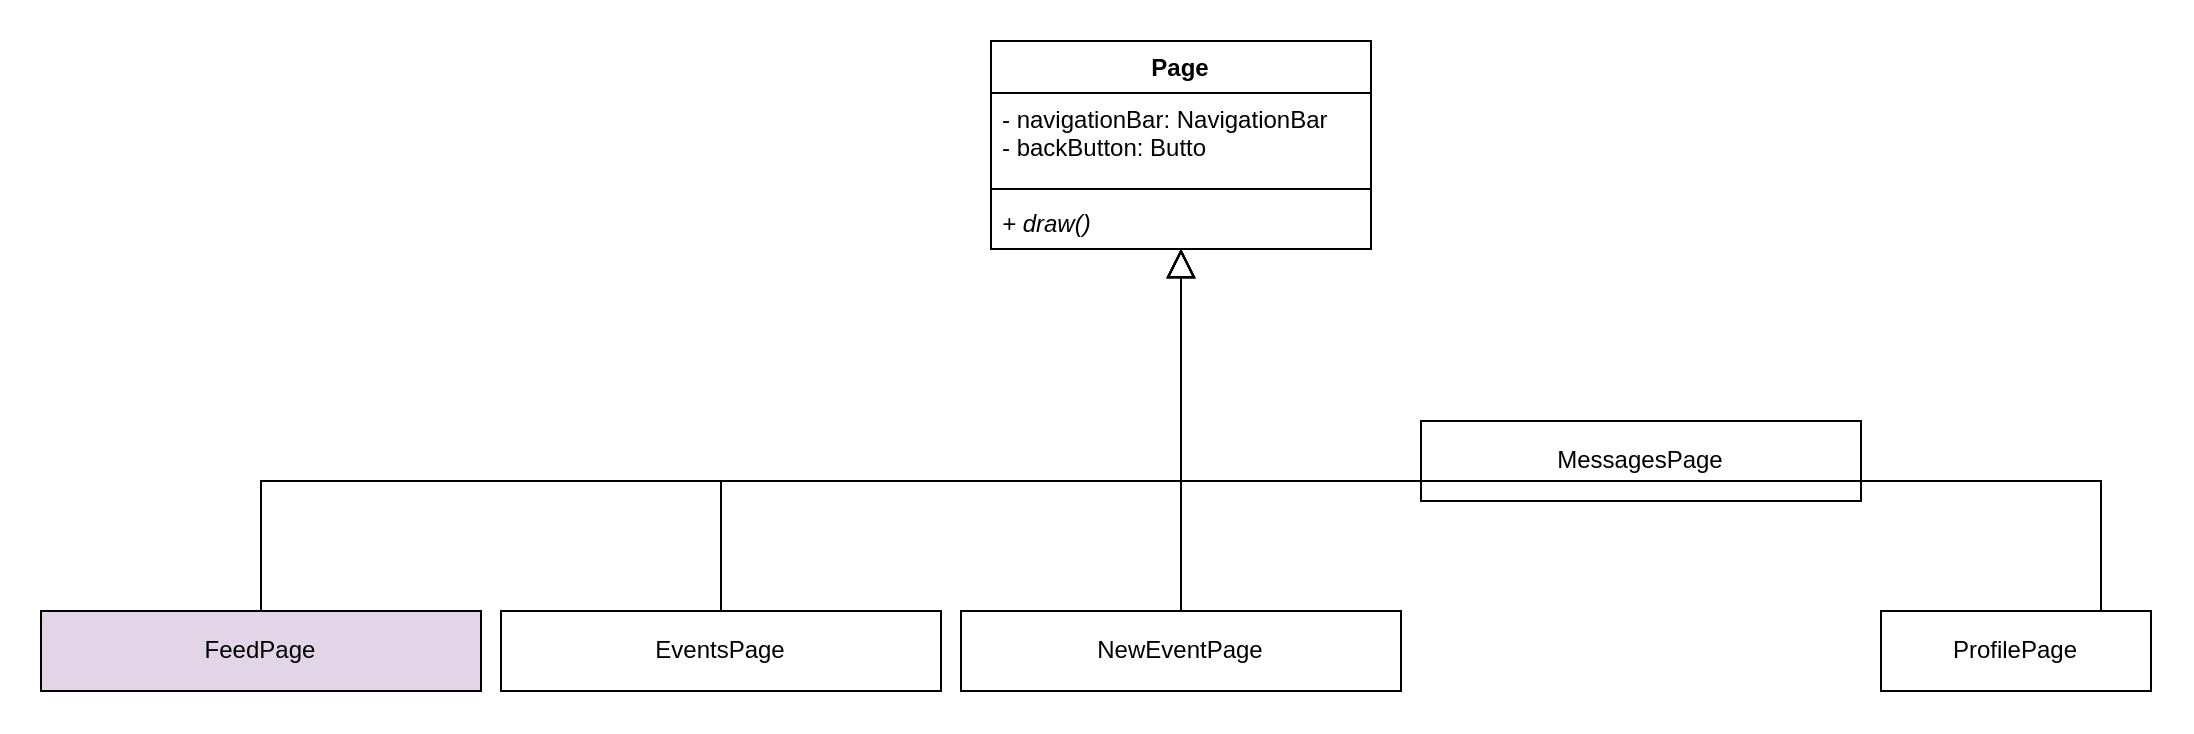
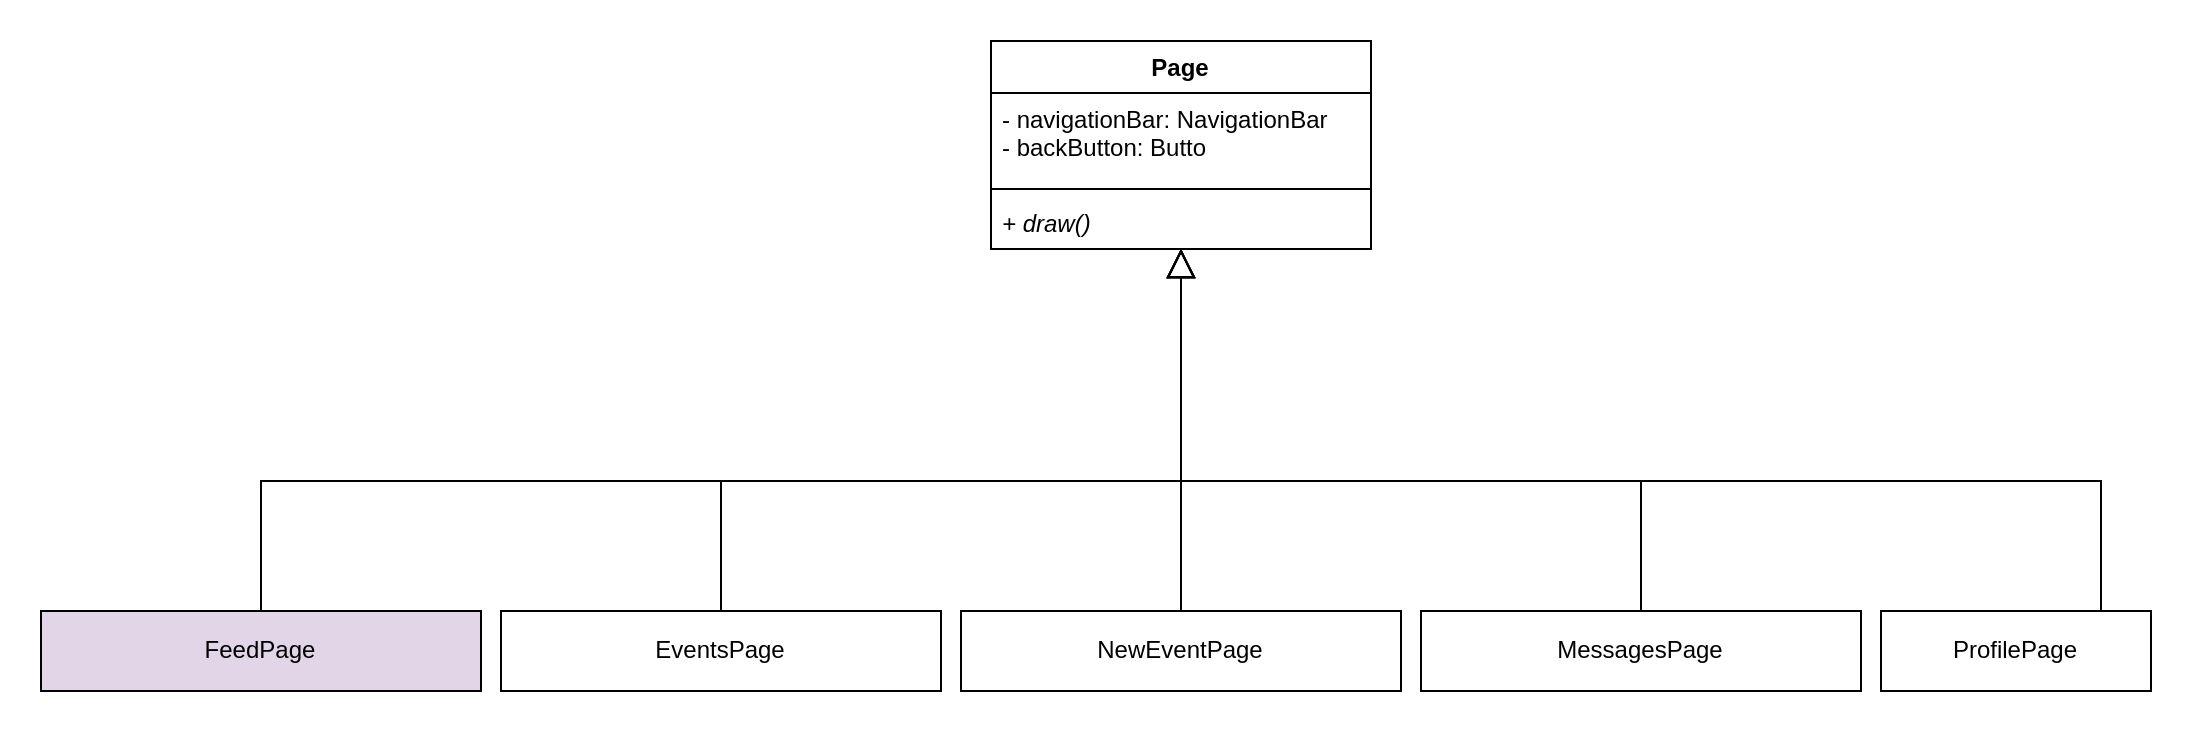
- <mxCell id="9" value="MessagesPage" style="rounded=0;whiteSpace=wrap;html=1;align=center;" parent="1" vertex="1"><mxGeometry x="710" y="210" width="220" height="40" as="geometry" /></mxCell>
+ <mxCell id="9" value="MessagesPage" style="rounded=0;whiteSpace=wrap;html=1;align=center;" parent="1" vertex="1"><mxGeometry x="710" y="305" width="220" height="40" as="geometry" /></mxCell>
